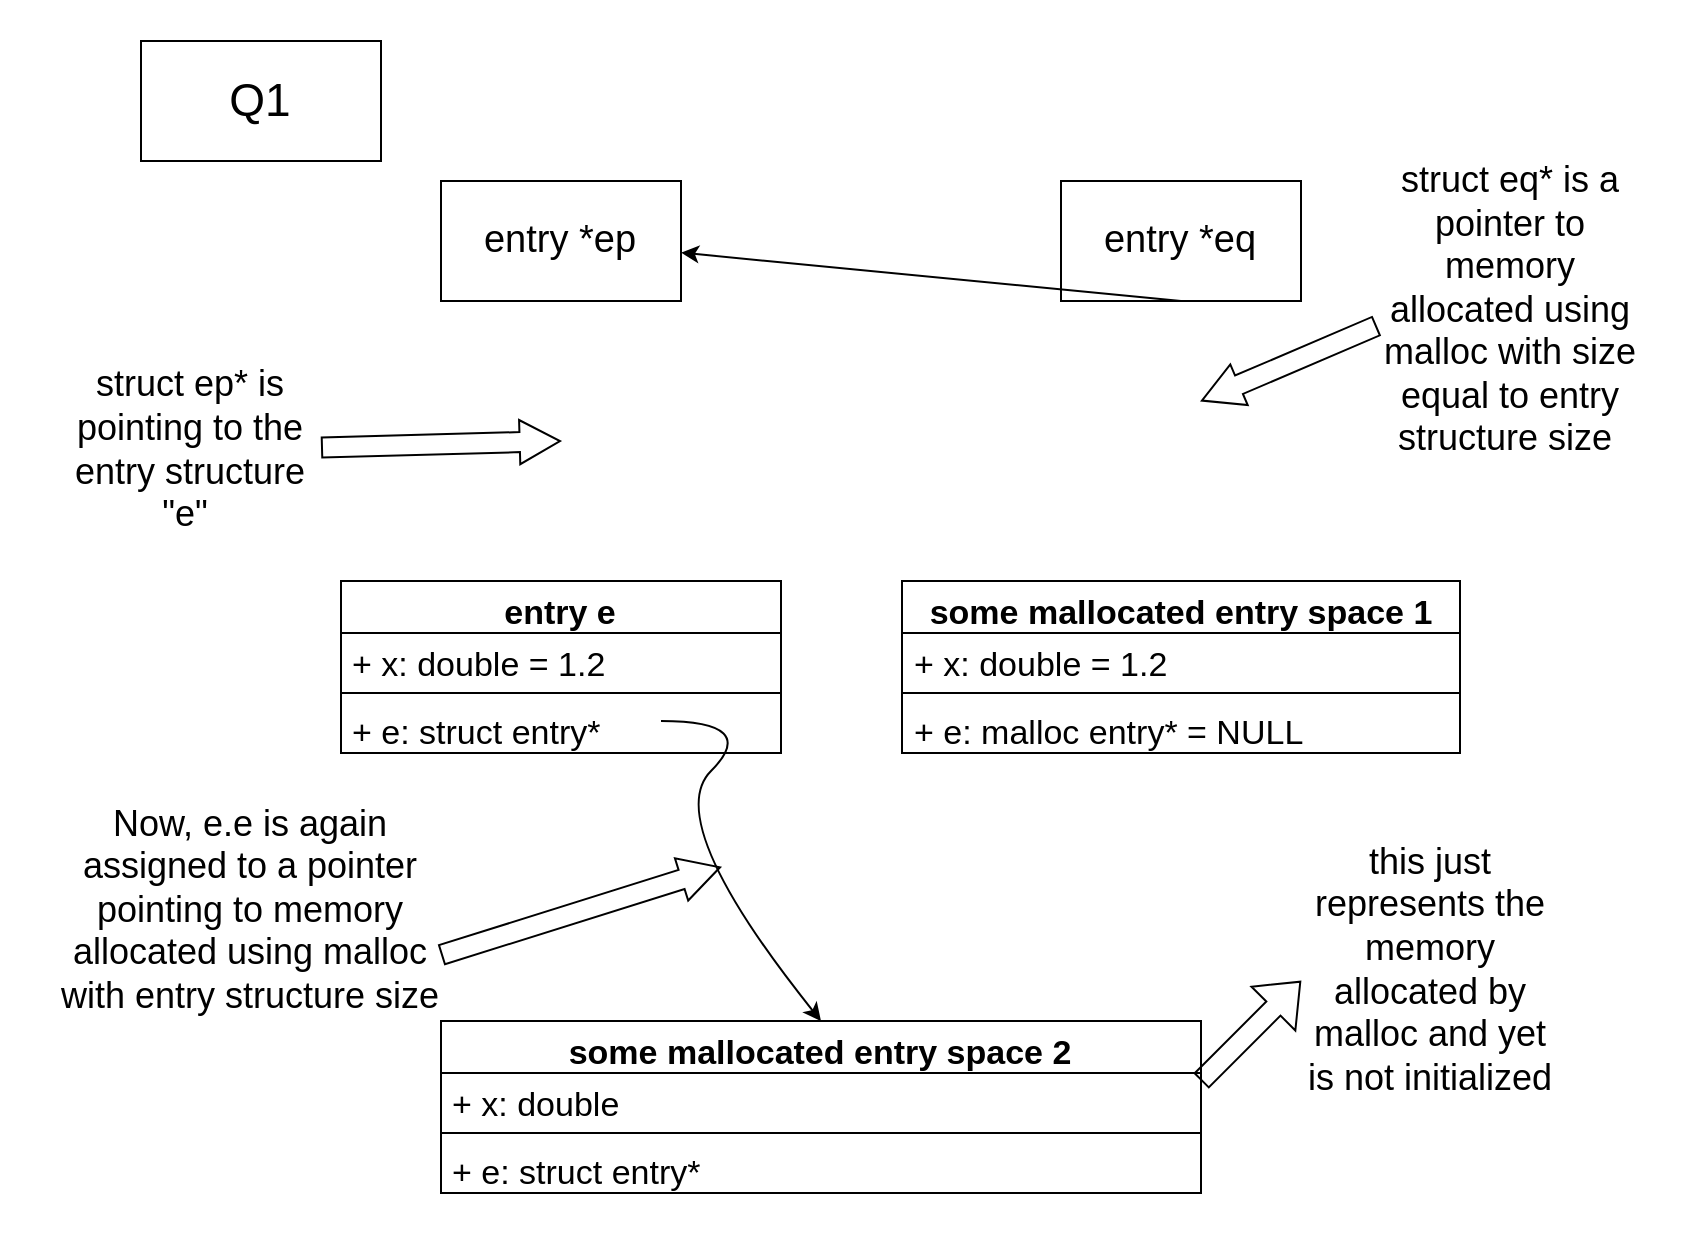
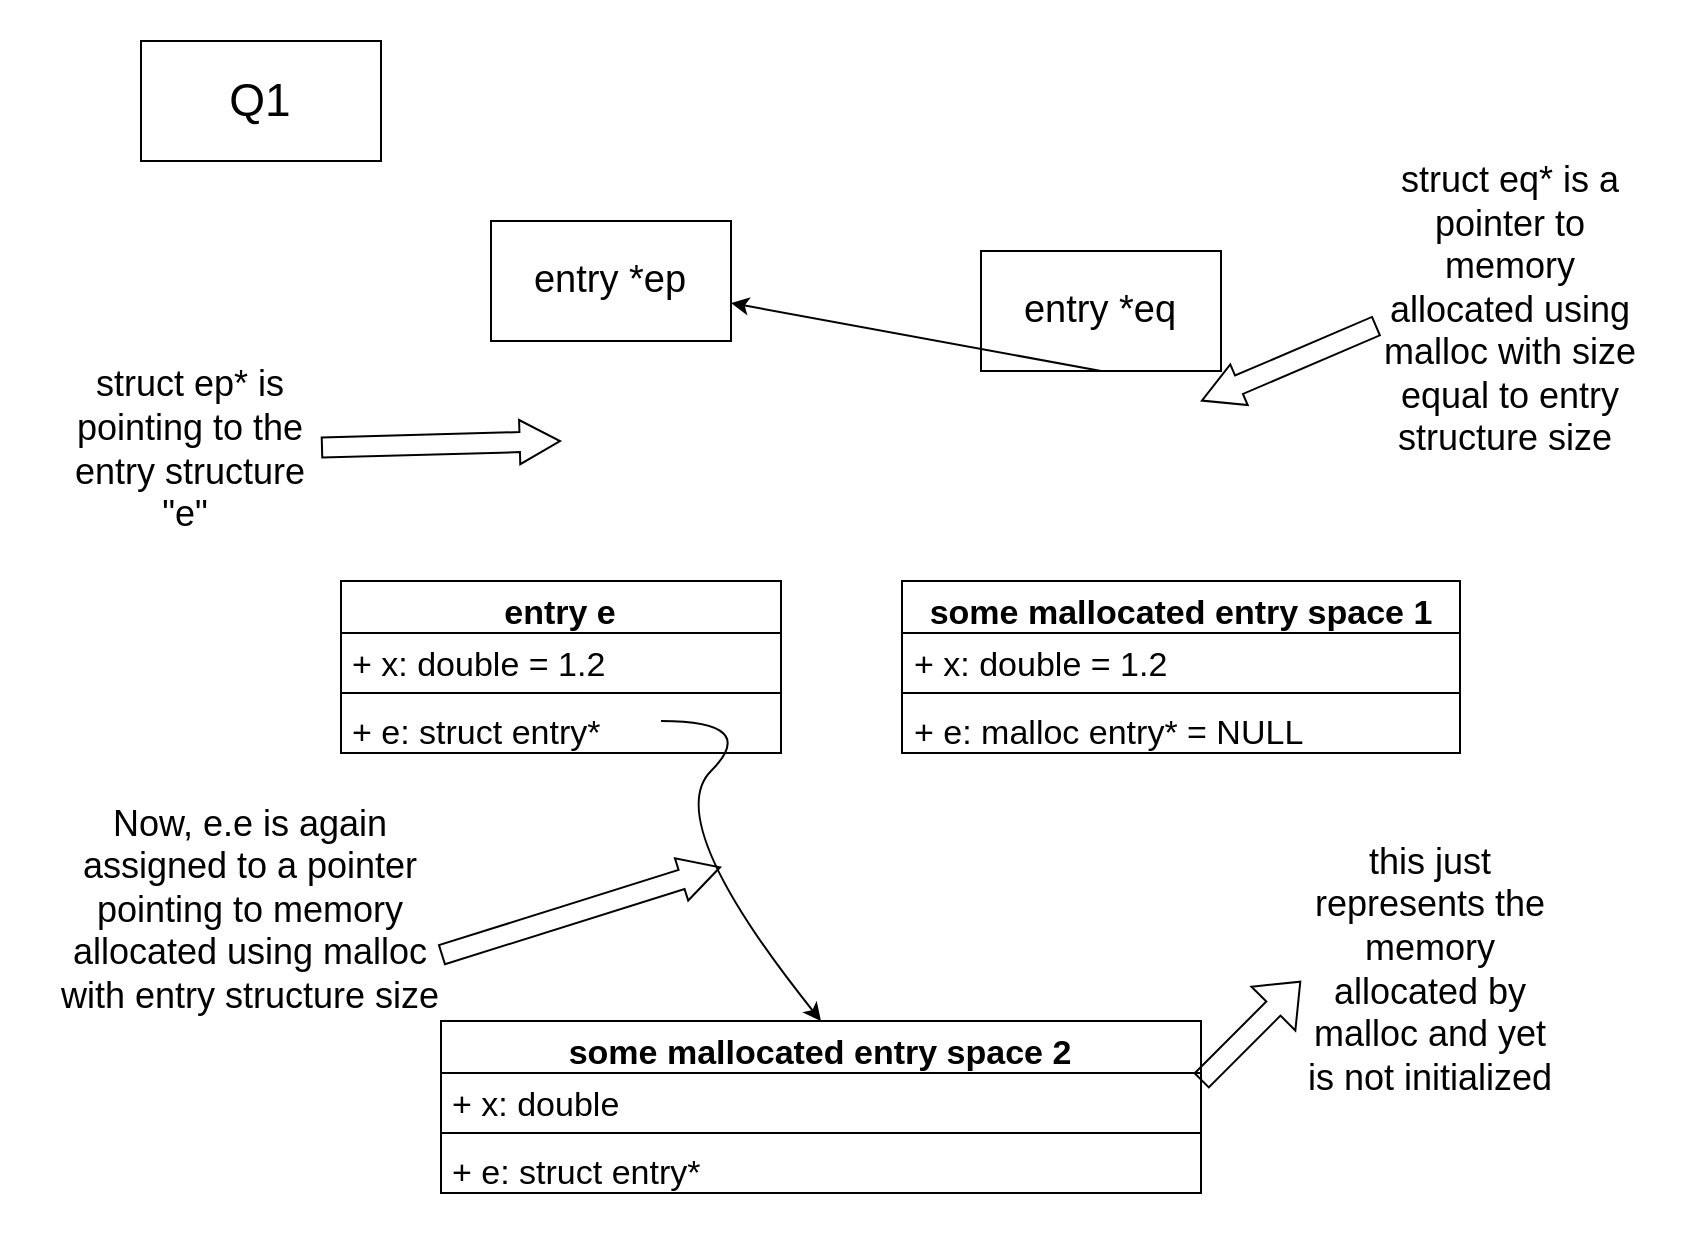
- <mxCell id="20" value="entry *ep" style="rounded=0;whiteSpace=wrap;html=1;fontSize=19;" parent="14" vertex="1"><mxGeometry x="50" width="120" height="60" as="geometry" /></mxCell>
+ <mxCell id="20" value="entry *ep" style="rounded=0;whiteSpace=wrap;html=1;fontSize=19;" parent="14" vertex="1"><mxGeometry x="75" y="20" width="120" height="60" as="geometry" /></mxCell>
- <mxCell id="22" value="entry *eq" style="rounded=0;whiteSpace=wrap;html=1;fontSize=19;" parent="21" vertex="1"><mxGeometry x="79.5" width="120" height="60" as="geometry" /></mxCell>
+ <mxCell id="22" value="entry *eq" style="rounded=0;whiteSpace=wrap;html=1;fontSize=19;" parent="21" vertex="1"><mxGeometry x="39.5" y="35" width="120" height="60" as="geometry" /></mxCell>
